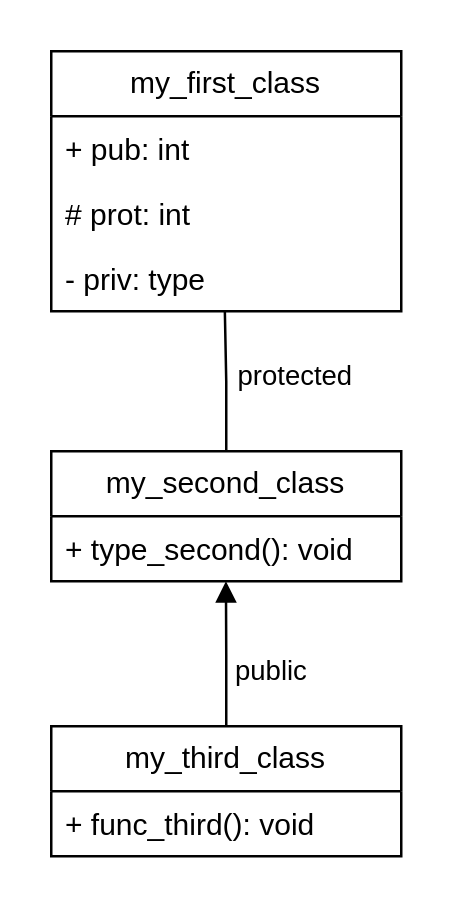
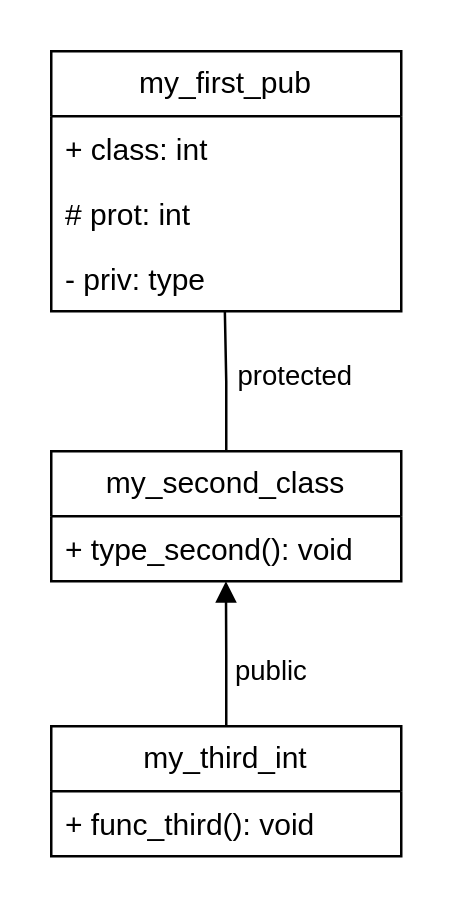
- <mxCell id="4" value="my_first_class" style="swimlane;fontStyle=0;childLayout=stackLayout;horizontal=1;startSize=26;fillColor=none;horizontalStack=0;resizeParent=1;resizeParentMax=0;resizeLast=0;collapsible=1;marginBottom=0;whiteSpace=wrap;html=1;" vertex="1" parent="1"><mxGeometry x="20" y="20" width="140" height="104" as="geometry" /></mxCell>
+ <mxCell id="4" value="my_first_pub" style="swimlane;fontStyle=0;childLayout=stackLayout;horizontal=1;startSize=26;fillColor=none;horizontalStack=0;resizeParent=1;resizeParentMax=0;resizeLast=0;collapsible=1;marginBottom=0;whiteSpace=wrap;html=1;" vertex="1" parent="1"><mxGeometry x="20" y="20" width="140" height="104" as="geometry" /></mxCell>
- <mxCell id="5" value="+ pub: int" style="text;strokeColor=none;fillColor=none;align=left;verticalAlign=top;spacingLeft=4;spacingRight=4;overflow=hidden;rotatable=0;points=[[0,0.5],[1,0.5]];portConstraint=eastwest;whiteSpace=wrap;html=1;" vertex="1" parent="4"><mxGeometry y="26" width="140" height="26" as="geometry" /></mxCell>
+ <mxCell id="5" value="+ class: int" style="text;strokeColor=none;fillColor=none;align=left;verticalAlign=top;spacingLeft=4;spacingRight=4;overflow=hidden;rotatable=0;points=[[0,0.5],[1,0.5]];portConstraint=eastwest;whiteSpace=wrap;html=1;" vertex="1" parent="4"><mxGeometry y="26" width="140" height="26" as="geometry" /></mxCell>
- <mxCell id="10" value="my_third_class" style="swimlane;fontStyle=0;childLayout=stackLayout;horizontal=1;startSize=26;fillColor=none;horizontalStack=0;resizeParent=1;resizeParentMax=0;resizeLast=0;collapsible=1;marginBottom=0;whiteSpace=wrap;html=1;" vertex="1" parent="1"><mxGeometry x="20" y="290" width="140" height="52" as="geometry" /></mxCell>
+ <mxCell id="10" value="my_third_int" style="swimlane;fontStyle=0;childLayout=stackLayout;horizontal=1;startSize=26;fillColor=none;horizontalStack=0;resizeParent=1;resizeParentMax=0;resizeLast=0;collapsible=1;marginBottom=0;whiteSpace=wrap;html=1;" vertex="1" parent="1"><mxGeometry x="20" y="290" width="140" height="52" as="geometry" /></mxCell>
